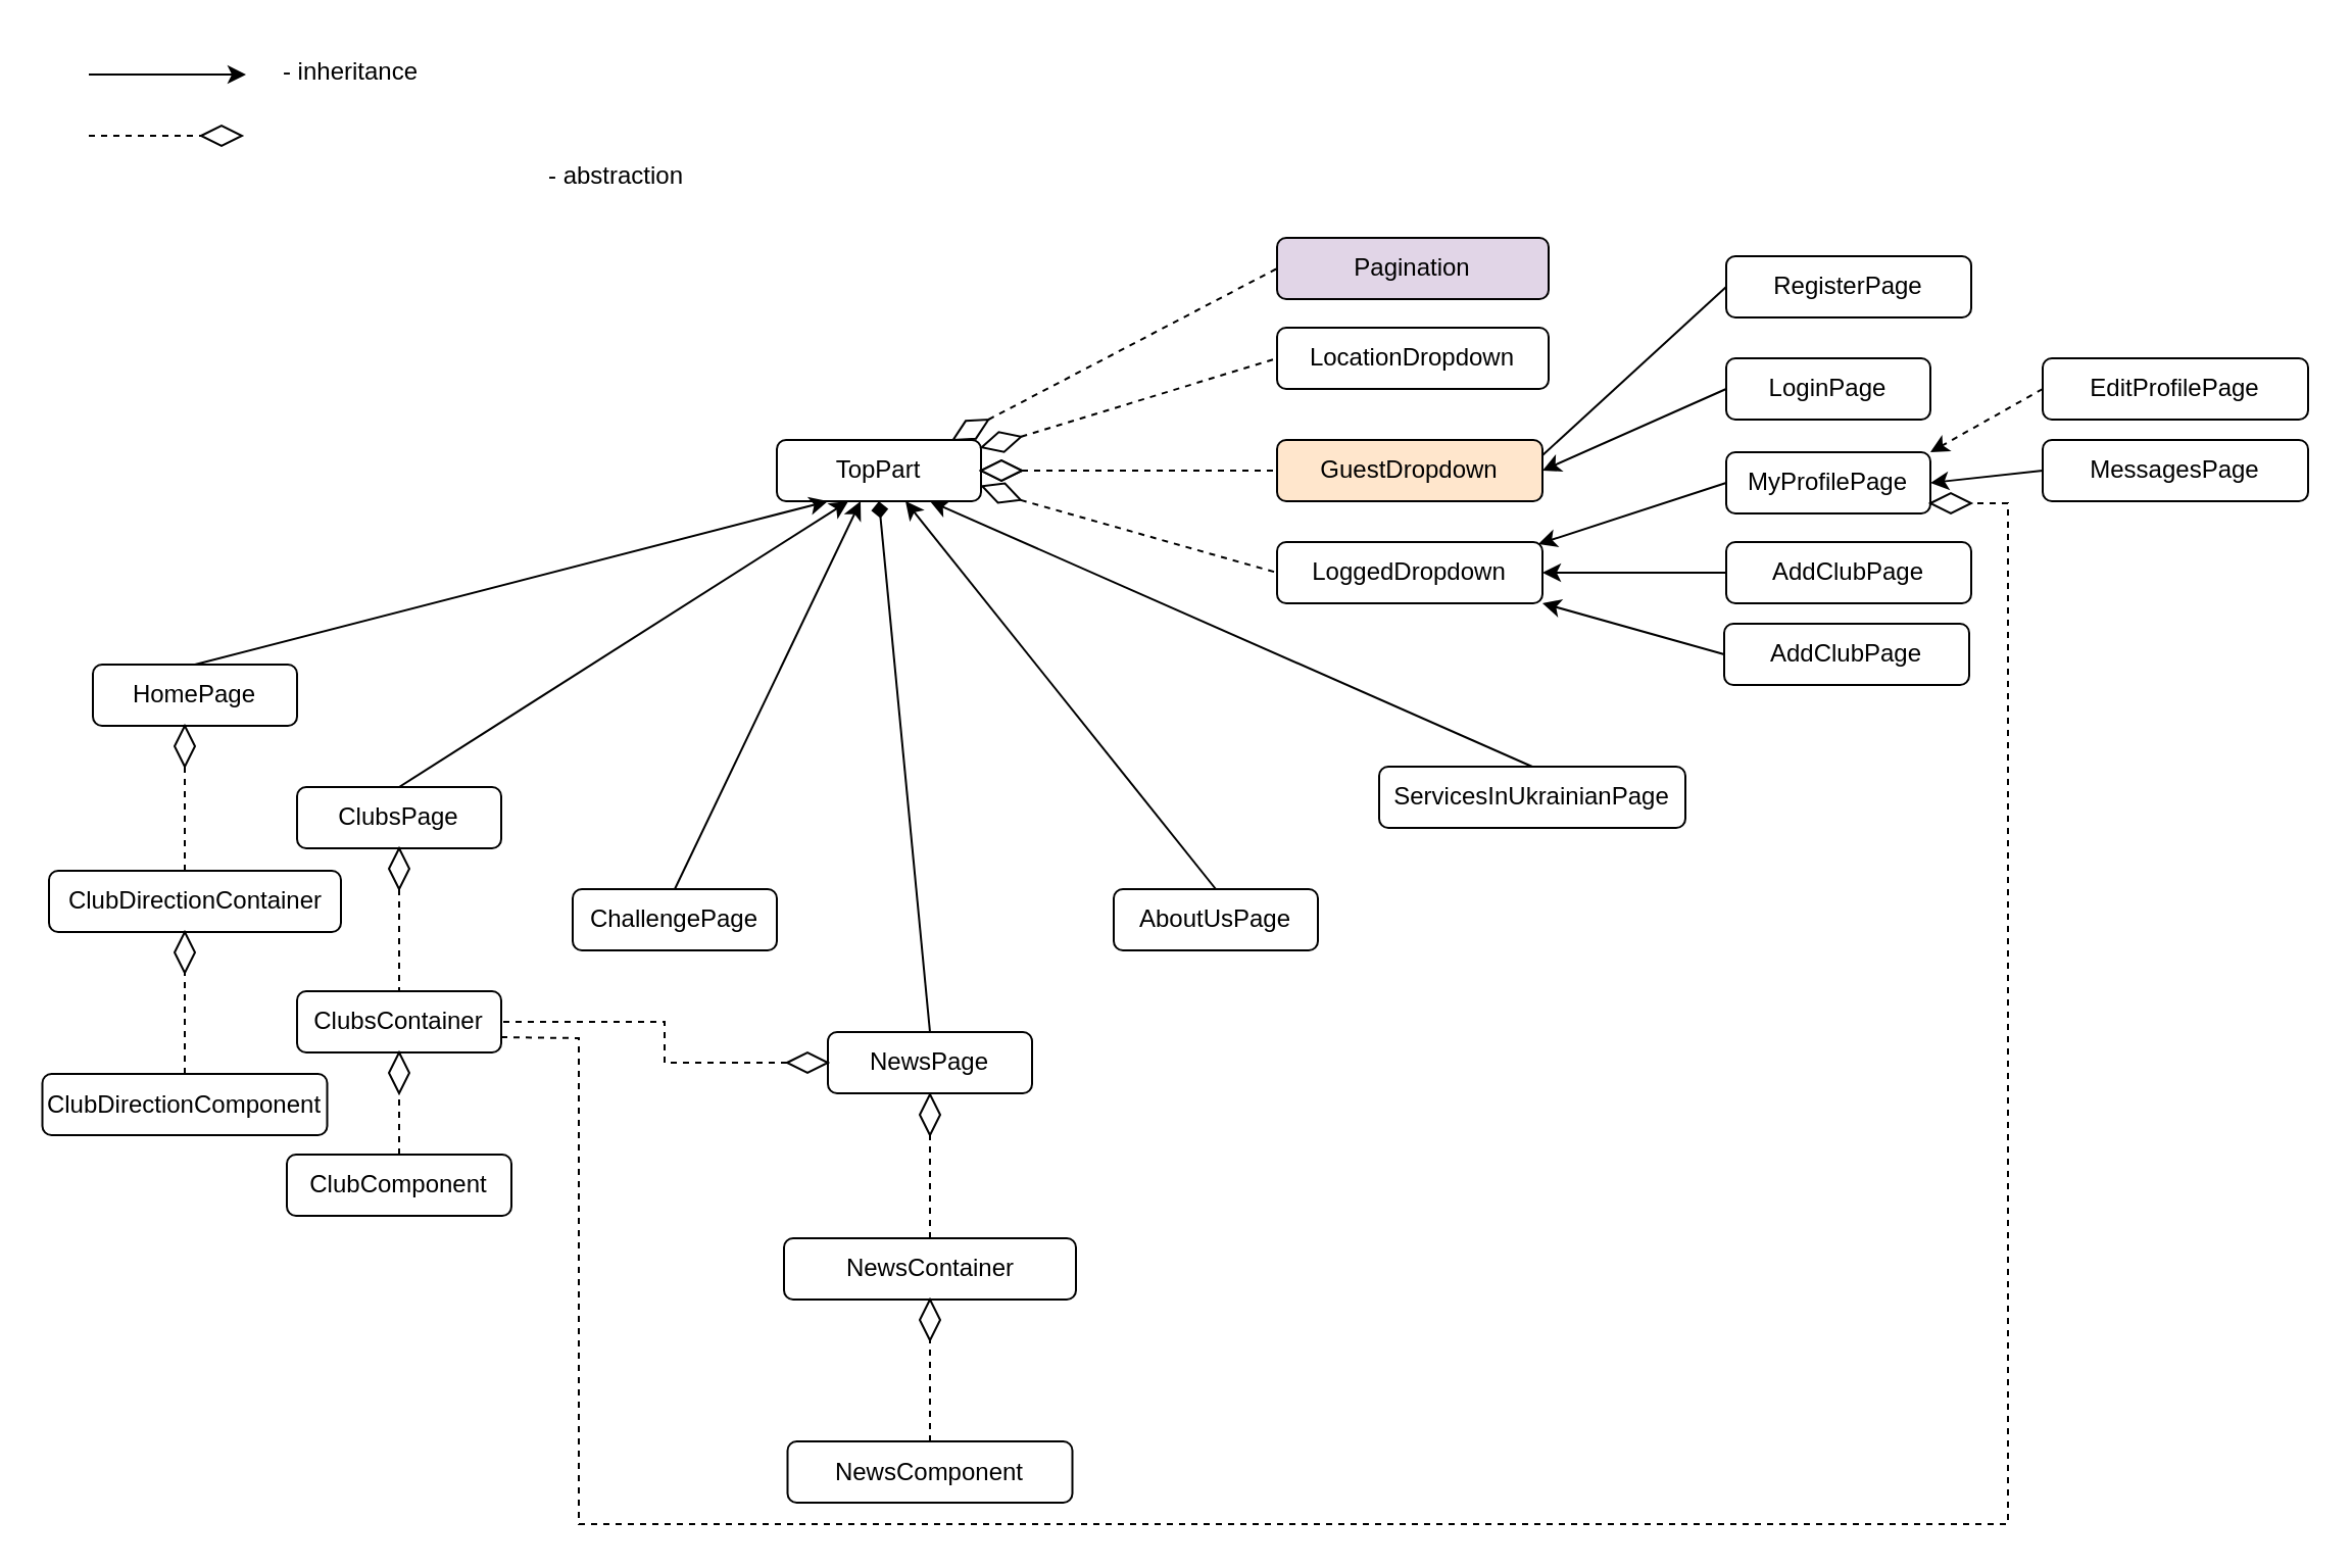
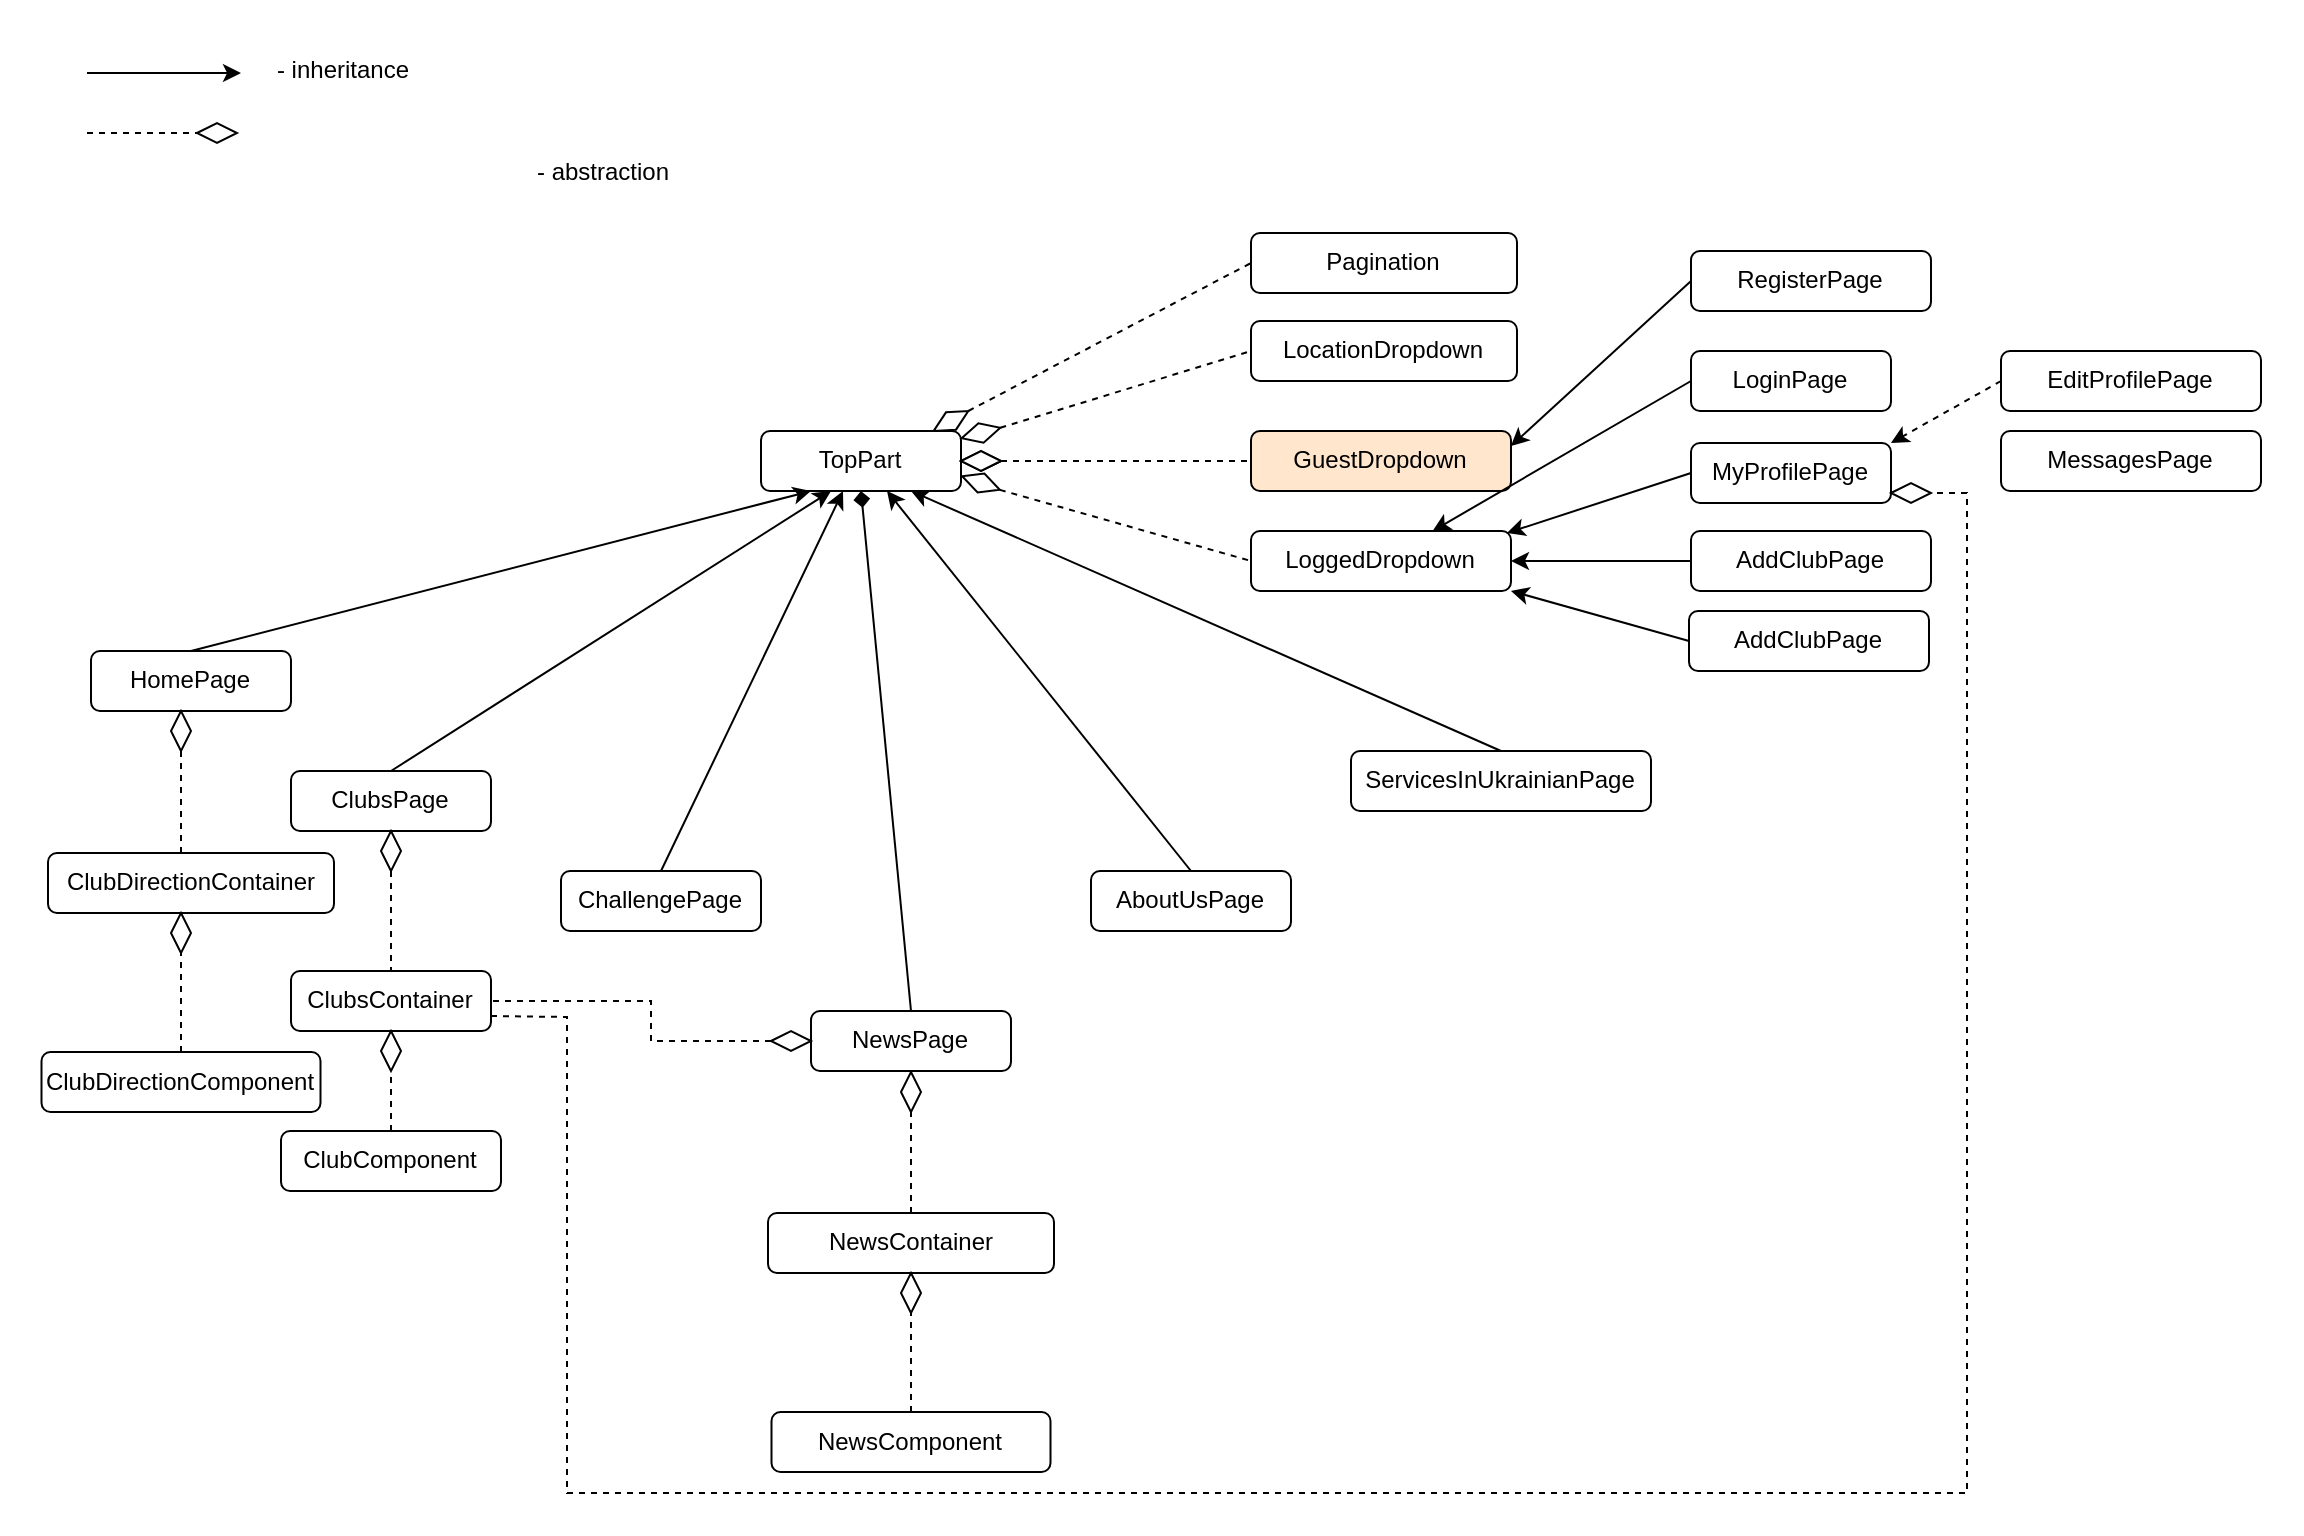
- <mxCell id="66" value="Pagination" style="rounded=1;whiteSpace=wrap;html=1;rotation=0;fillColor=#e1d5e7;" vertex="1" parent="1"><mxGeometry x="625" y="116" width="133" height="30" as="geometry" /></mxCell>
+ <mxCell id="66" value="Pagination" style="rounded=1;whiteSpace=wrap;html=1;rotation=0;" vertex="1" parent="1"><mxGeometry x="625" y="116" width="133" height="30" as="geometry" /></mxCell>
- <mxCell id="55" value="" style="endArrow=classic;html=1;rounded=0;exitX=0;exitY=0.5;exitDx=0;exitDy=0;entryX=1;entryY=0.5;entryDx=0;entryDy=0;" parent="1" source="17" target="9" edge="1"><mxGeometry width="50" height="50" relative="1" as="geometry"><mxPoint x="563" y="376" as="sourcePoint" /><mxPoint x="613" y="326" as="targetPoint" /></mxGeometry></mxCell>
+ <mxCell id="55" value="" style="endArrow=classic;html=1;rounded=0;exitX=0;exitY=0.5;exitDx=0;exitDy=0;" parent="1" source="17" target="10" edge="1"><mxGeometry width="50" height="50" relative="1" as="geometry"><mxPoint x="563" y="376" as="sourcePoint" /><mxPoint x="613" y="326" as="targetPoint" /></mxGeometry></mxCell>
- <mxCell id="54" value="" style="endArrow=none;html=1;rounded=0;exitX=0;exitY=0.5;exitDx=0;exitDy=0;entryX=1;entryY=0.25;entryDx=0;entryDy=0;" parent="1" source="16" target="9" edge="1"><mxGeometry width="50" height="50" relative="1" as="geometry"><mxPoint x="563" y="376" as="sourcePoint" /><mxPoint x="613" y="326" as="targetPoint" /></mxGeometry></mxCell>
+ <mxCell id="54" value="" style="endArrow=classic;html=1;rounded=0;exitX=0;exitY=0.5;exitDx=0;exitDy=0;entryX=1;entryY=0.25;entryDx=0;entryDy=0;" parent="1" source="16" target="9" edge="1"><mxGeometry width="50" height="50" relative="1" as="geometry"><mxPoint x="563" y="376" as="sourcePoint" /><mxPoint x="613" y="326" as="targetPoint" /></mxGeometry></mxCell>
- <mxCell id="60" value="" style="endArrow=classic;html=1;rounded=0;exitX=0;exitY=0.5;exitDx=0;exitDy=0;entryX=1;entryY=0.5;entryDx=0;entryDy=0;" parent="1" source="22" target="18" edge="1"><mxGeometry width="50" height="50" relative="1" as="geometry"><mxPoint x="563" y="376" as="sourcePoint" /><mxPoint x="613" y="326" as="targetPoint" /></mxGeometry></mxCell>
